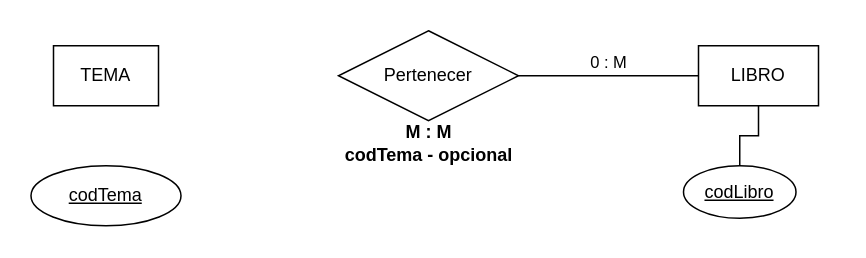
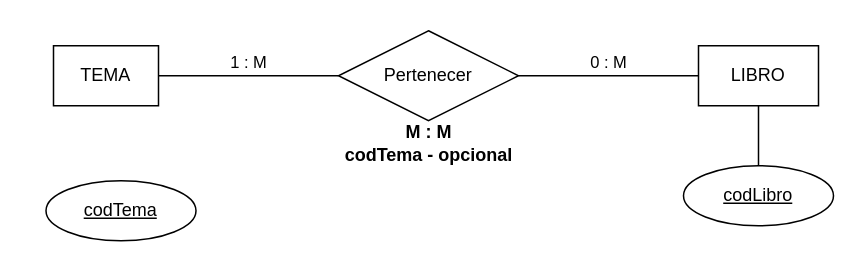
+ <mxCell id="5" value="1 : M" style="endArrow=none;html=1;rounded=0;exitX=1;exitY=0.5;exitDx=0;exitDy=0;entryX=0;entryY=0.5;entryDx=0;entryDy=0;edgeStyle=orthogonalEdgeStyle;verticalAlign=bottom;" parent="1" source="3" target="4" edge="1"><mxGeometry relative="1" as="geometry"><mxPoint x="145" y="150" as="sourcePoint" /><mxPoint x="399" y="400" as="targetPoint" /></mxGeometry></mxCell>
- <mxCell id="9" value="&lt;u&gt;codLibro&lt;/u&gt;" style="ellipse;whiteSpace=wrap;html=1;align=center;" parent="1" vertex="1"><mxGeometry x="455" y="110" width="75" height="35" as="geometry" /></mxCell>
+ <mxCell id="9" value="&lt;u&gt;codLibro&lt;/u&gt;" style="ellipse;whiteSpace=wrap;html=1;align=center;" parent="1" vertex="1"><mxGeometry x="455" y="110" width="100" height="40" as="geometry" /></mxCell>
- <mxCell id="8" value="&lt;u&gt;codTema&lt;/u&gt;" style="ellipse;whiteSpace=wrap;html=1;align=center;" parent="1" vertex="1"><mxGeometry x="20" y="110" width="100" height="40" as="geometry" /></mxCell>
+ <mxCell id="8" value="&lt;u&gt;codTema&lt;/u&gt;" style="ellipse;whiteSpace=wrap;html=1;align=center;" parent="1" vertex="1"><mxGeometry x="30" y="120" width="100" height="40" as="geometry" /></mxCell>
